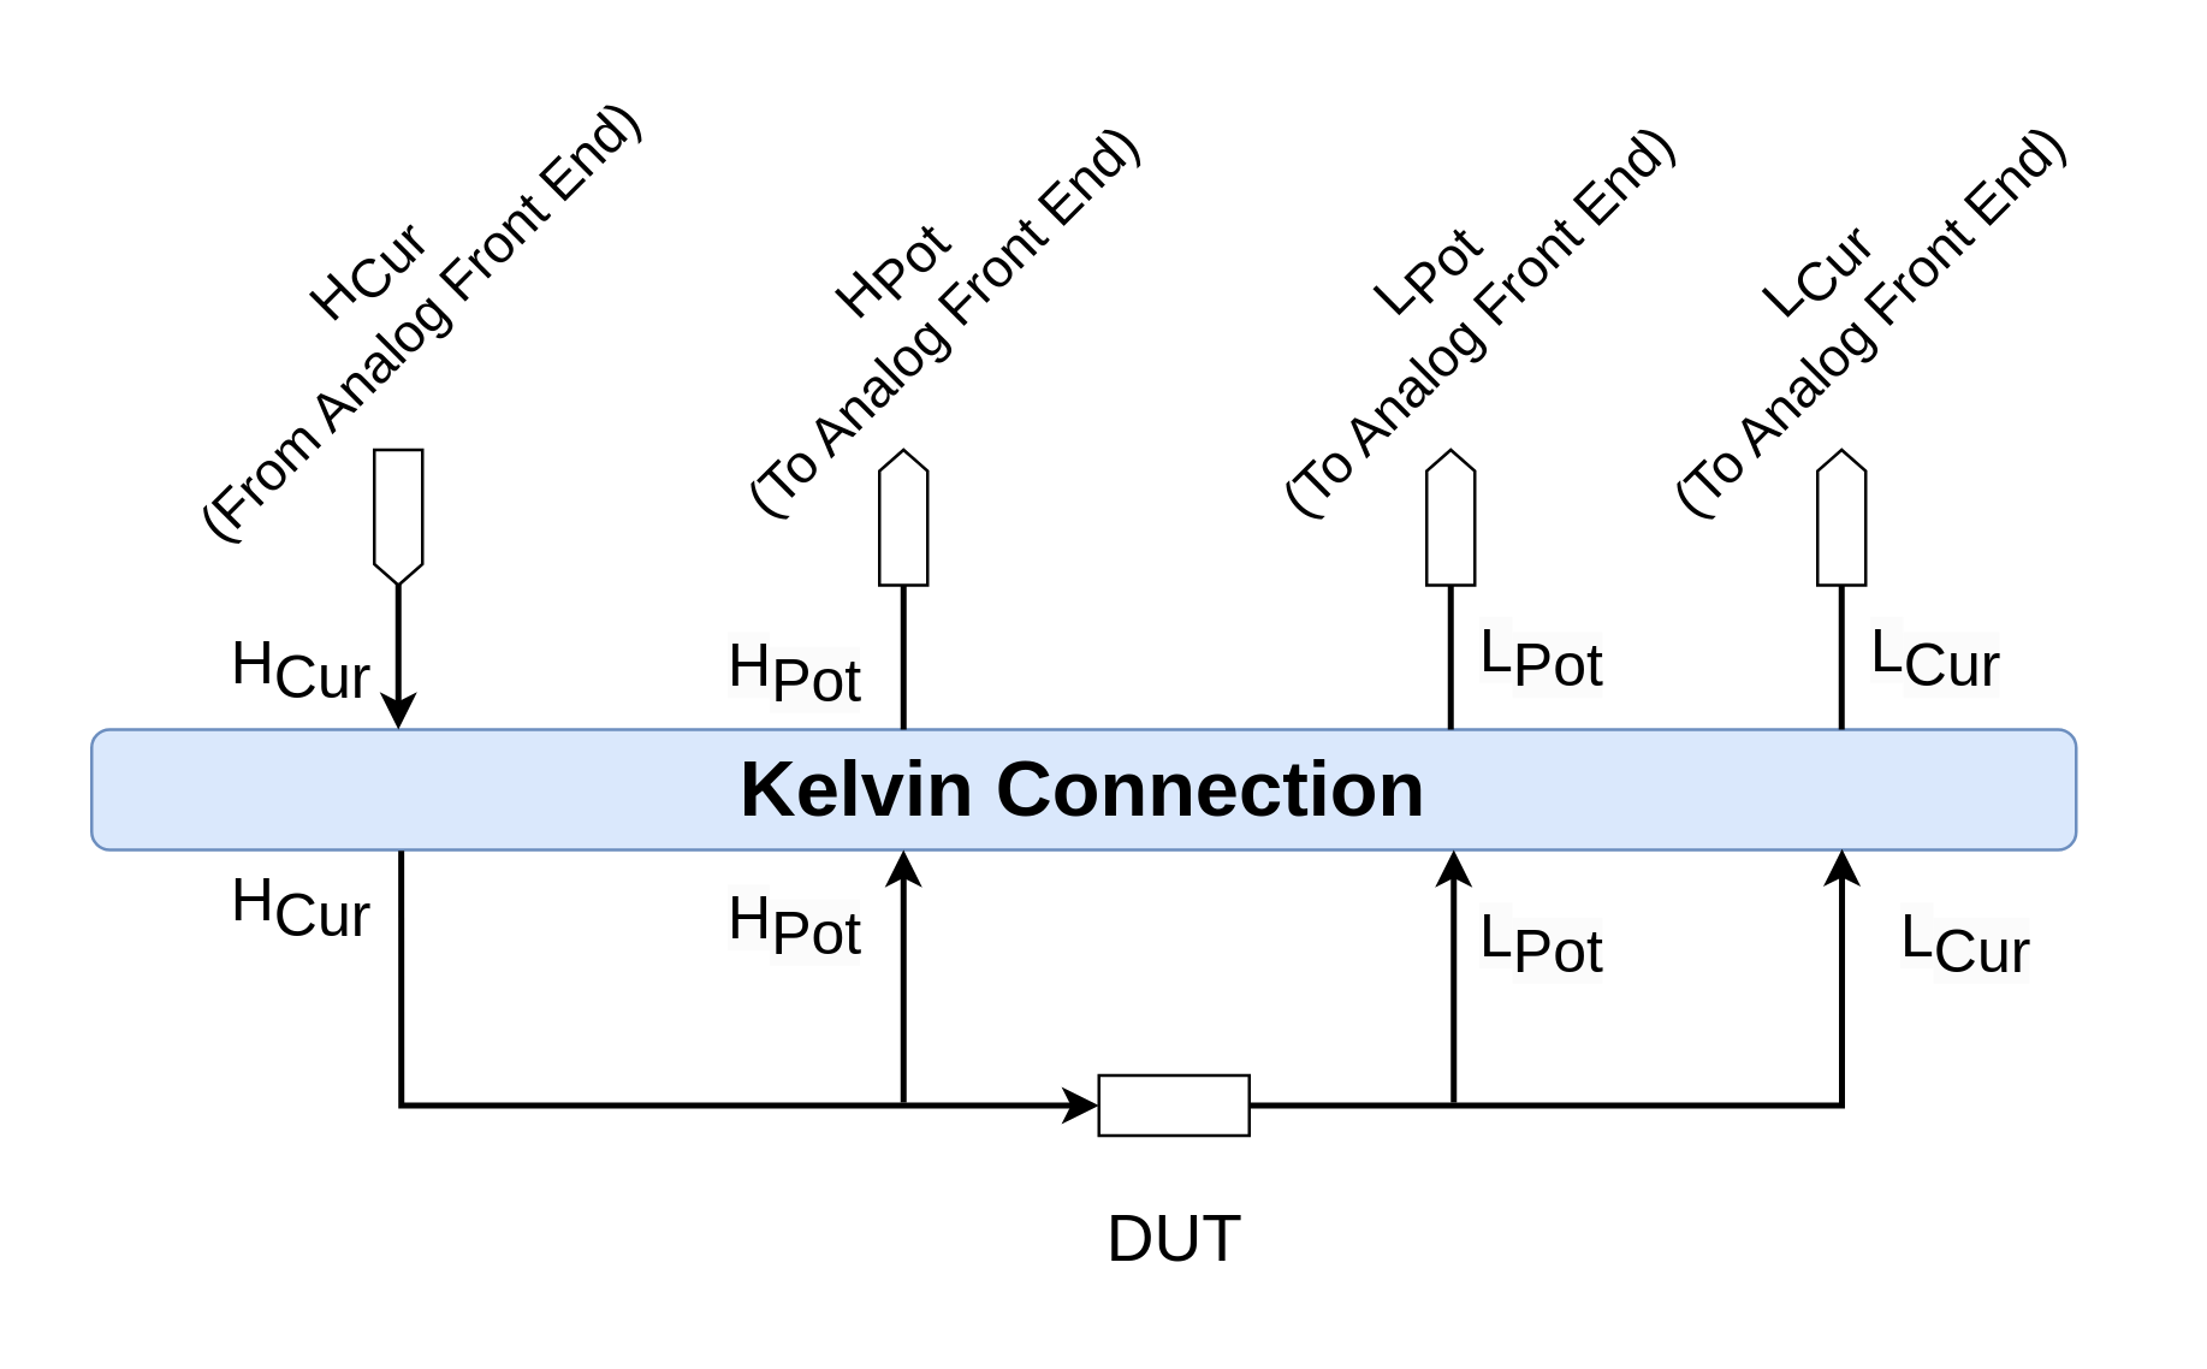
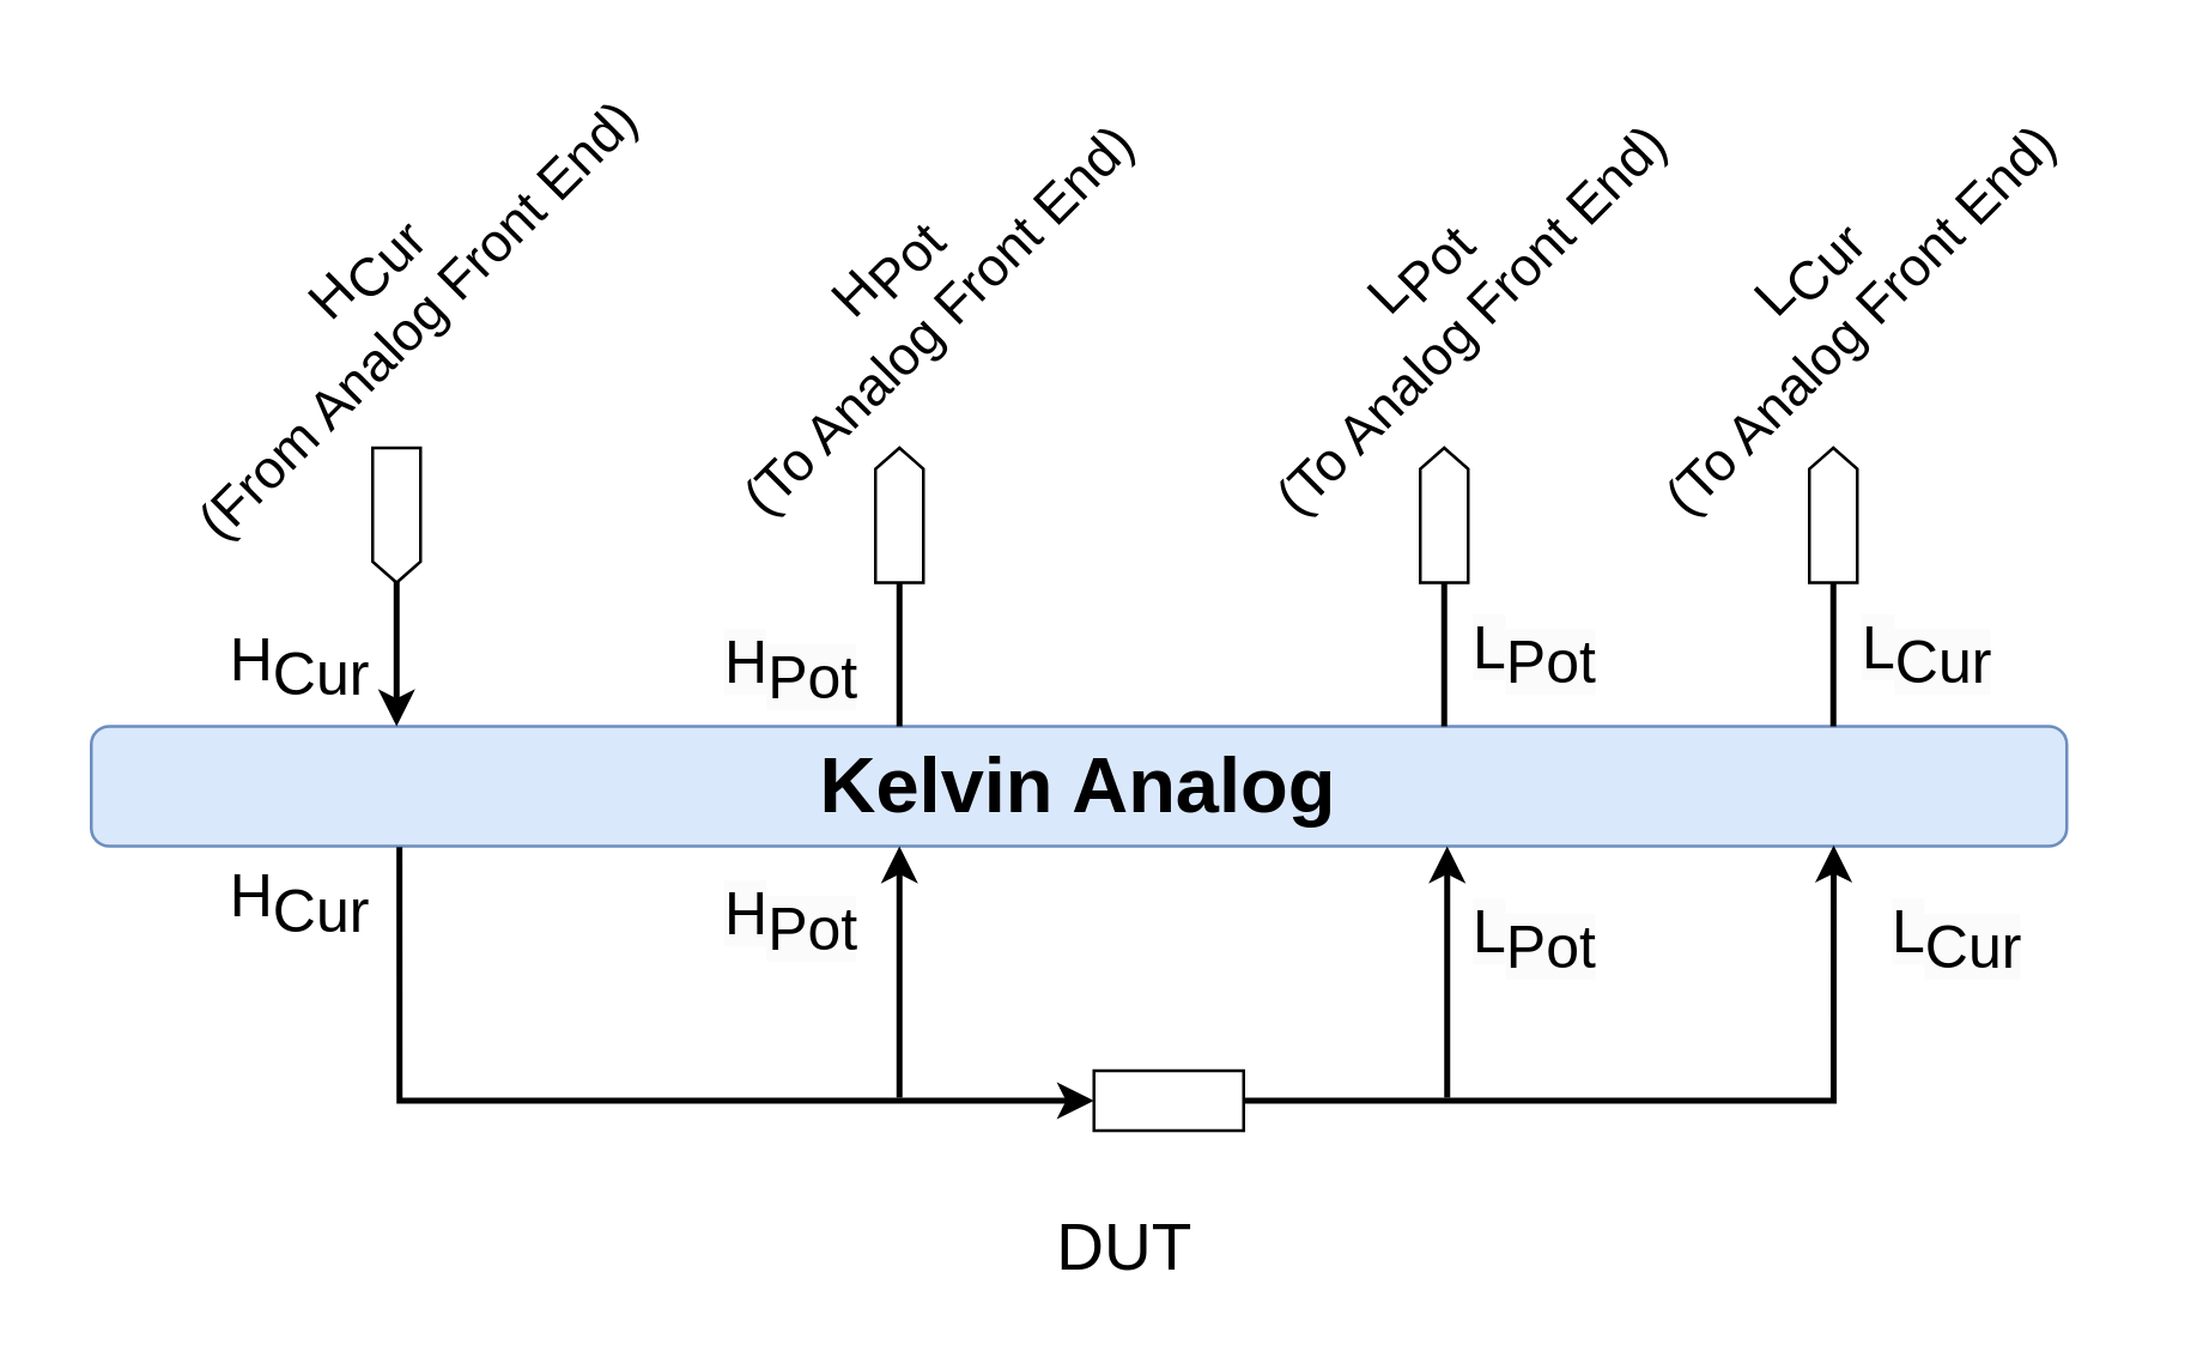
- <mxCell id="2" value="&lt;font size=&quot;1&quot; style=&quot;&quot;&gt;&lt;b style=&quot;font-size: 26px;&quot;&gt;Kelvin Connection&lt;/b&gt;&lt;/font&gt;" style="rounded=1;whiteSpace=wrap;html=1;fontSize=22;fillColor=#dae8fc;strokeColor=#6c8ebf;" parent="1" vertex="1"><mxGeometry x="30" y="194" width="660" height="40" as="geometry" /></mxCell>
+ <mxCell id="2" value="&lt;font size=&quot;1&quot; style=&quot;&quot;&gt;&lt;b style=&quot;font-size: 26px;&quot;&gt;Kelvin Analog&lt;/b&gt;&lt;/font&gt;" style="rounded=1;whiteSpace=wrap;html=1;fontSize=22;fillColor=#dae8fc;strokeColor=#6c8ebf;" parent="1" vertex="1"><mxGeometry x="30" y="194" width="660" height="40" as="geometry" /></mxCell>
- <mxCell id="28" value="DUT" style="text;html=1;align=center;verticalAlign=middle;resizable=0;points=[];autosize=1;strokeColor=none;fillColor=none;fontSize=22;" parent="1" vertex="1"><mxGeometry x="355" y="344" width="70" height="40" as="geometry" /></mxCell>
+ <mxCell id="28" value="DUT" style="text;html=1;align=center;verticalAlign=middle;resizable=0;points=[];autosize=1;strokeColor=none;fillColor=none;fontSize=22;" parent="1" vertex="1"><mxGeometry x="340" y="349" width="70" height="40" as="geometry" /></mxCell>
